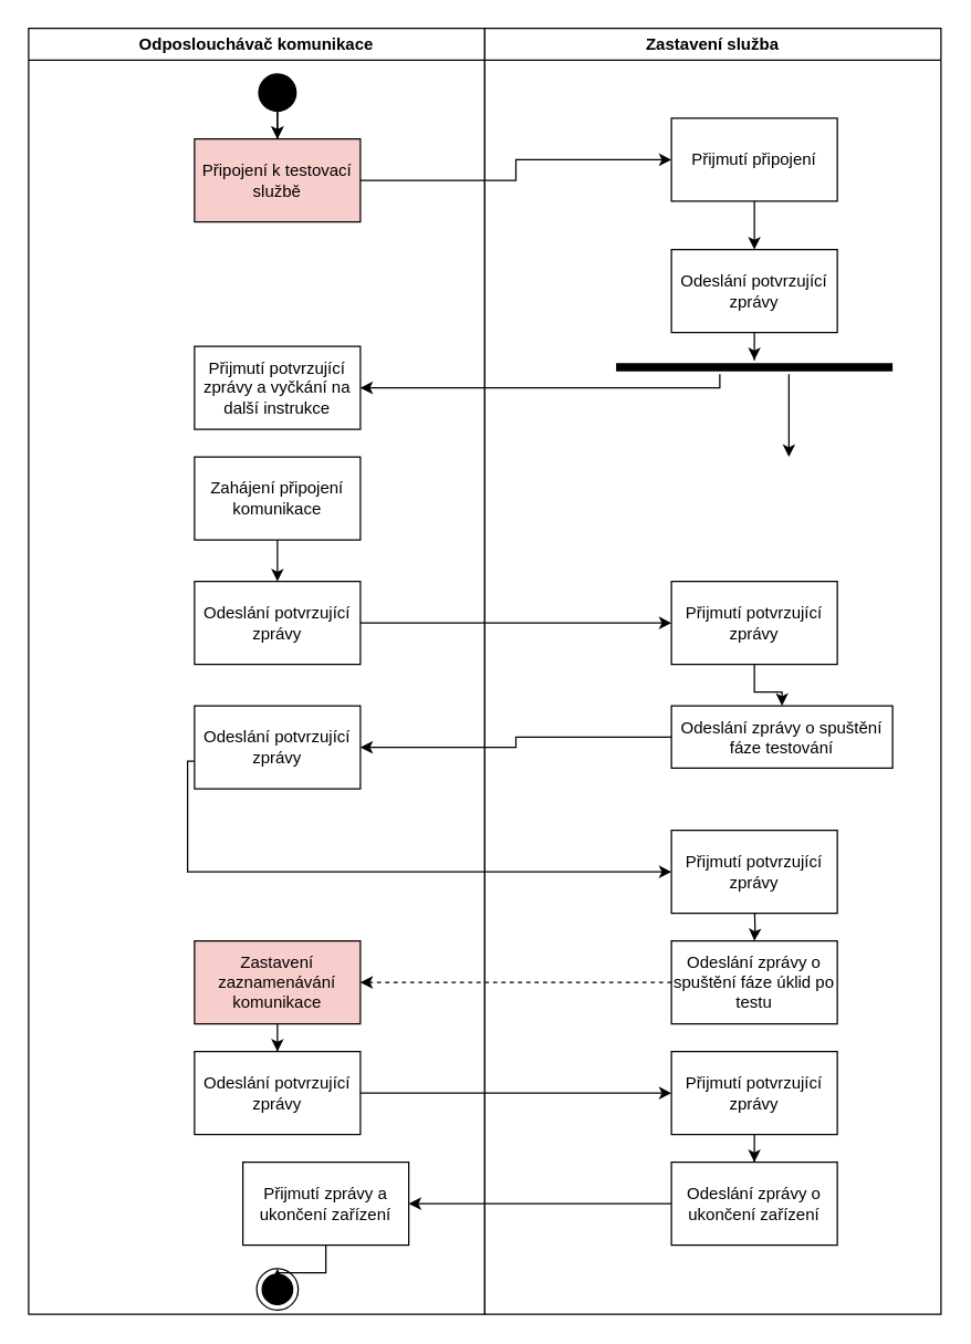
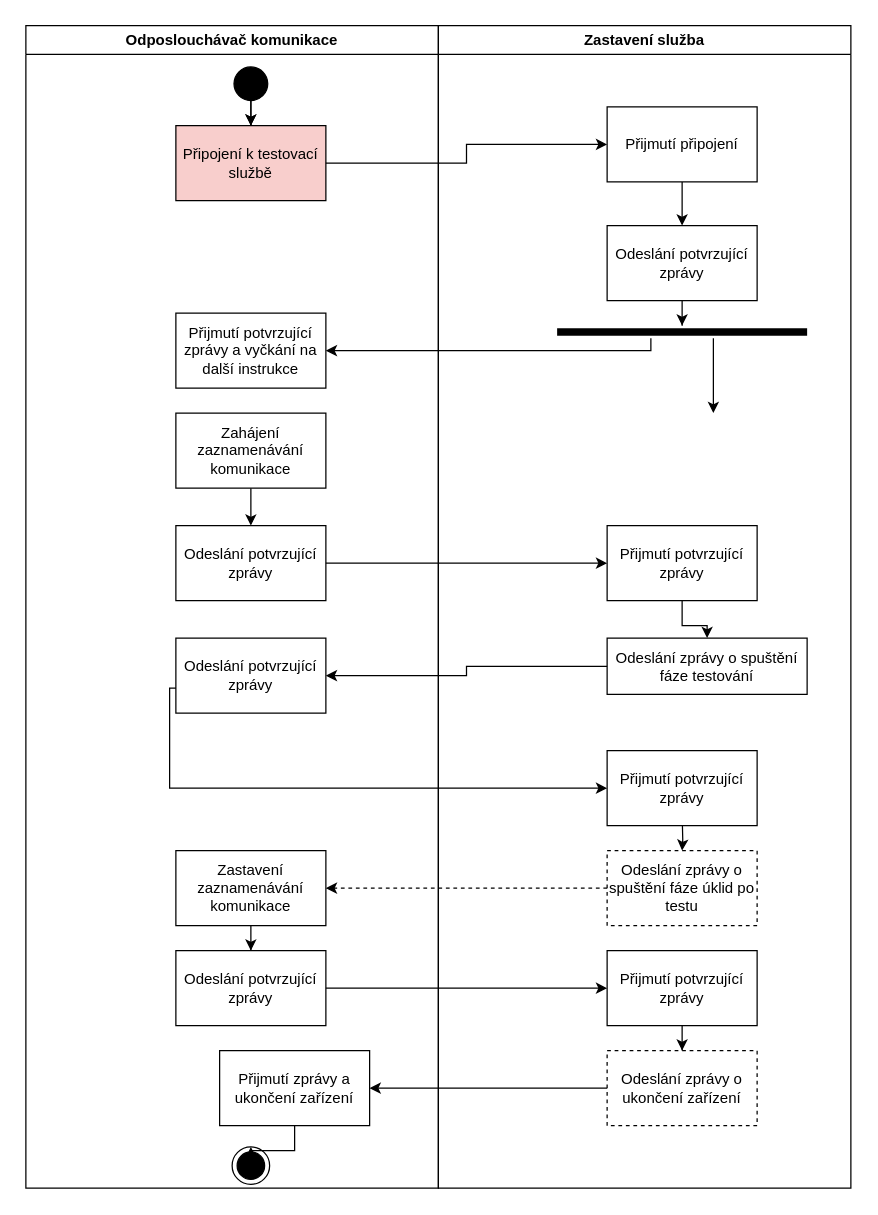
- <mxCell id="8" value="Zahájení připojení komunikace" style="rounded=0;whiteSpace=wrap;html=1;" vertex="1" parent="2"><mxGeometry x="120" y="310" width="120" height="60" as="geometry" /></mxCell>
+ <mxCell id="8" value="Zahájení zaznamenávání komunikace" style="rounded=0;whiteSpace=wrap;html=1;" vertex="1" parent="2"><mxGeometry x="120" y="310" width="120" height="60" as="geometry" /></mxCell>
- <mxCell id="12" value="Zastavení zaznamenávání komunikace" style="rounded=0;whiteSpace=wrap;html=1;fillColor=#f8cecc;" vertex="1" parent="2"><mxGeometry x="120" y="660" width="120" height="60" as="geometry" /></mxCell>
+ <mxCell id="12" value="Zastavení zaznamenávání komunikace" style="rounded=0;whiteSpace=wrap;html=1;" vertex="1" parent="2"><mxGeometry x="120" y="660" width="120" height="60" as="geometry" /></mxCell>
- <mxCell id="28" value="Odeslání zprávy o spuštění fáze úklid po testu" style="rounded=0;whiteSpace=wrap;html=1;" vertex="1" parent="18"><mxGeometry x="135" y="660" width="120" height="60" as="geometry" /></mxCell>
+ <mxCell id="28" value="Odeslání zprávy o spuštění fáze úklid po testu" style="rounded=0;whiteSpace=wrap;html=1;dashed=1;" vertex="1" parent="18"><mxGeometry x="135" y="660" width="120" height="60" as="geometry" /></mxCell>
- <mxCell id="33" value="Odeslání zprávy o ukončení zařízení" style="rounded=0;whiteSpace=wrap;html=1;" vertex="1" parent="18"><mxGeometry x="135" y="820" width="120" height="60" as="geometry" /></mxCell>
+ <mxCell id="33" value="Odeslání zprávy o ukončení zařízení" style="rounded=0;whiteSpace=wrap;html=1;dashed=1;" vertex="1" parent="18"><mxGeometry x="135" y="820" width="120" height="60" as="geometry" /></mxCell>
